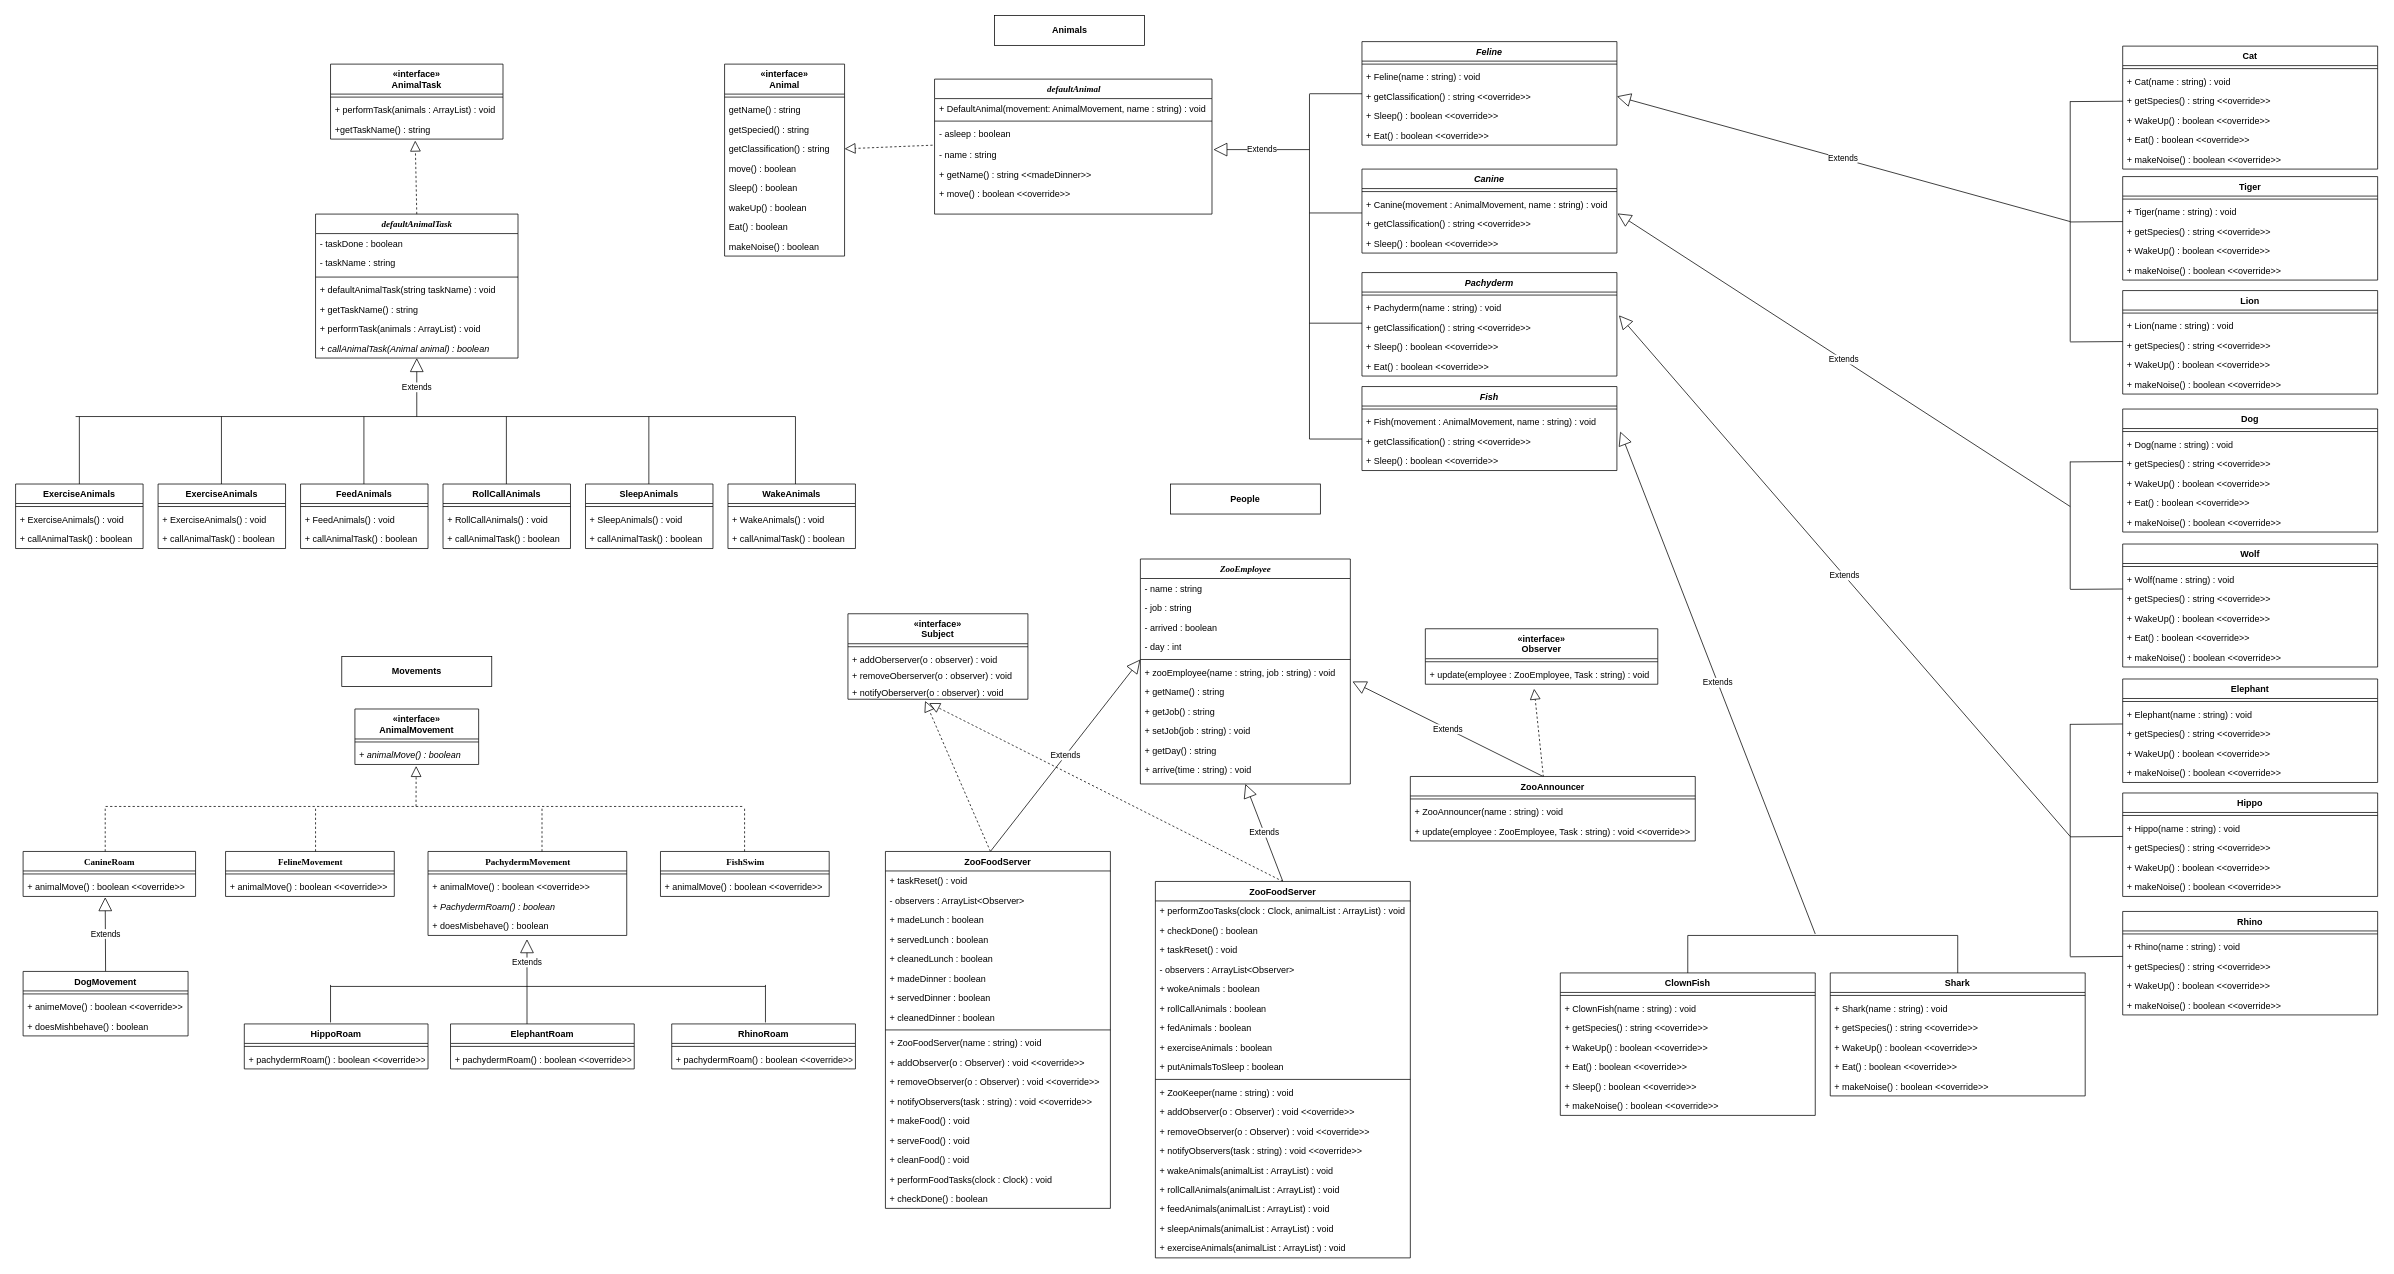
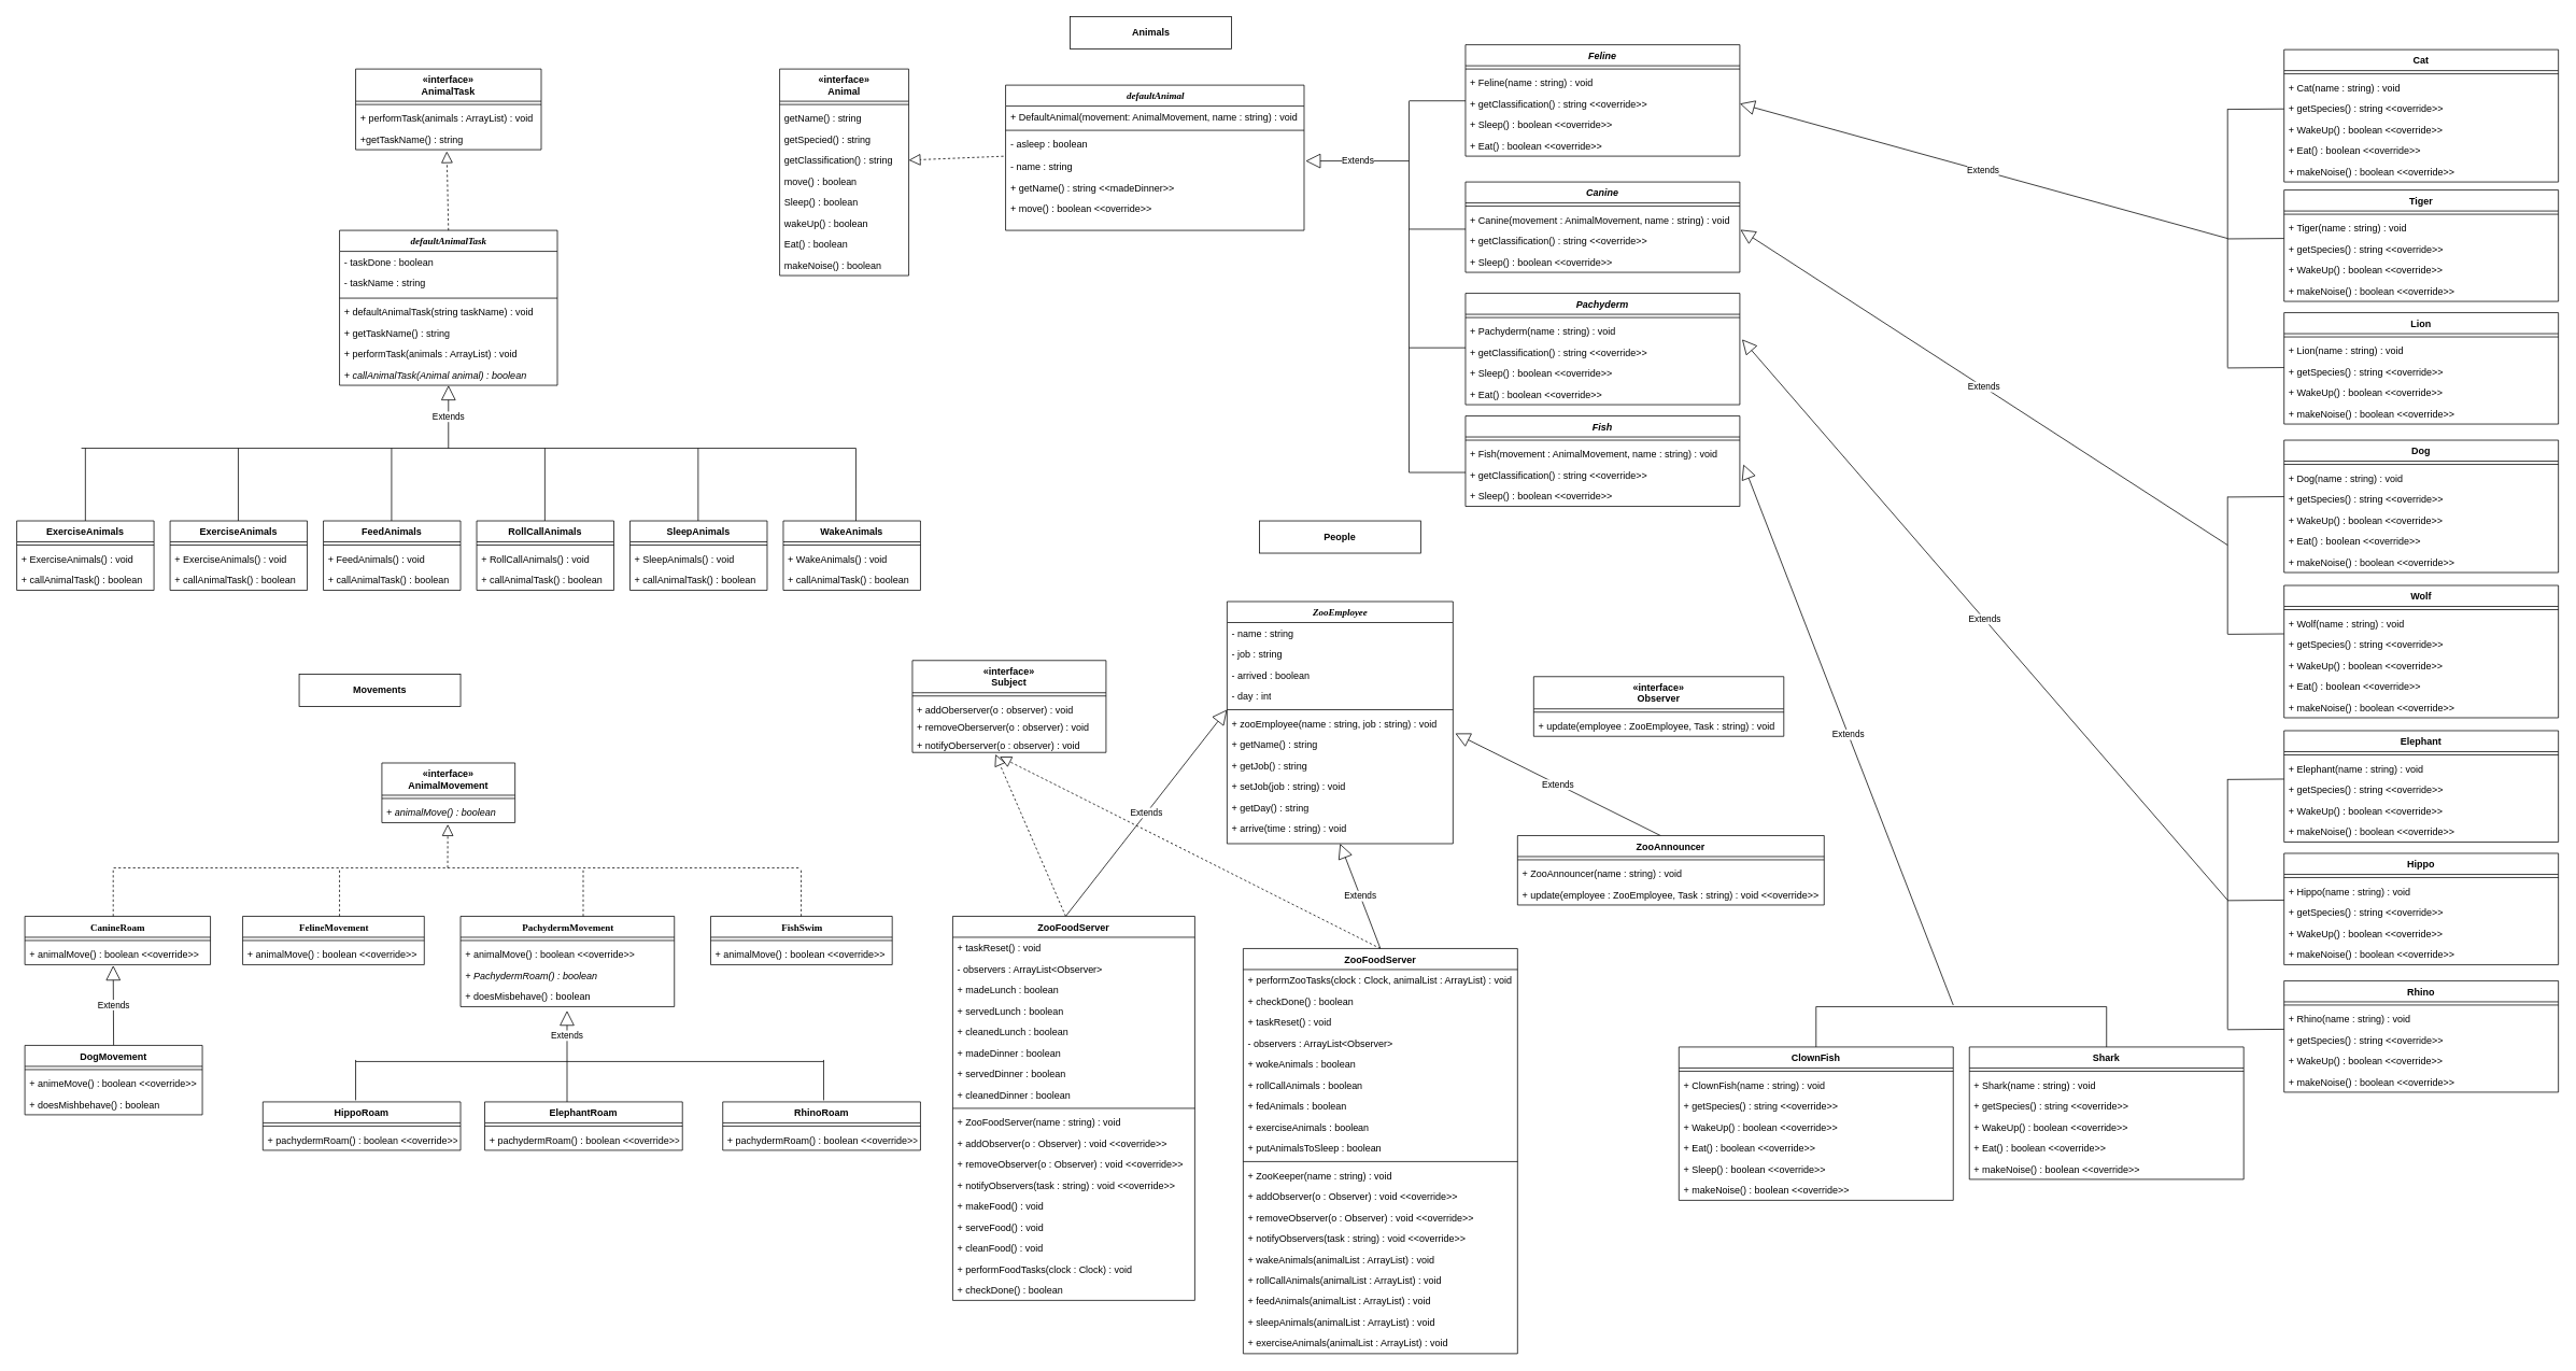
- <mxCell id="47" value="&lt;b&gt;Movements&lt;/b&gt;" style="whiteSpace=wrap;html=1;" vertex="1" parent="1"><mxGeometry x="455" y="875" width="200" height="40" as="geometry" /></mxCell>
+ <mxCell id="47" value="&lt;b&gt;Movements&lt;/b&gt;" style="whiteSpace=wrap;html=1;" vertex="1" parent="1"><mxGeometry x="370" y="835" width="200" height="40" as="geometry" /></mxCell>
- <mxCell id="132" value="" style="endArrow=block;dashed=1;endFill=0;endSize=12;html=1;exitX=0.467;exitY=0.007;exitDx=0;exitDy=0;exitPerimeter=0;entryX=0.468;entryY=1.231;entryDx=0;entryDy=0;entryPerimeter=0;" edge="1" parent="1" source="153" target="159"><mxGeometry width="160" relative="1" as="geometry"><mxPoint x="1280" y="1225" as="sourcePoint" /><mxPoint x="1440" y="1225" as="targetPoint" /></mxGeometry></mxCell>
